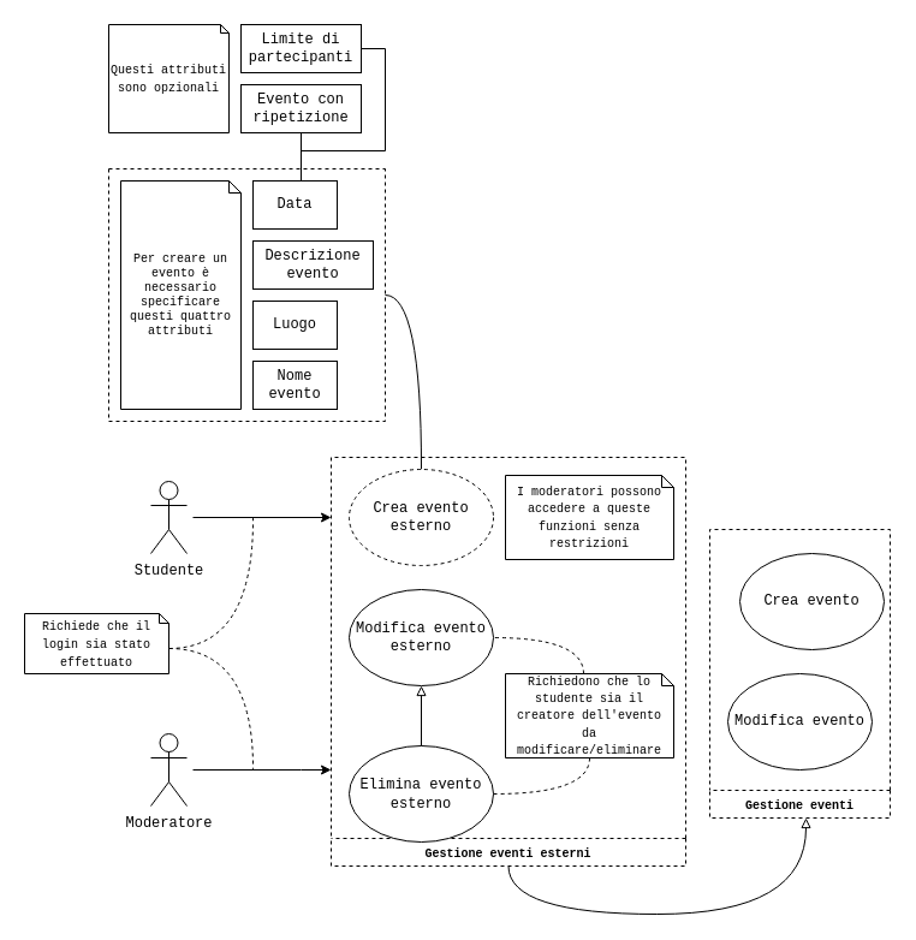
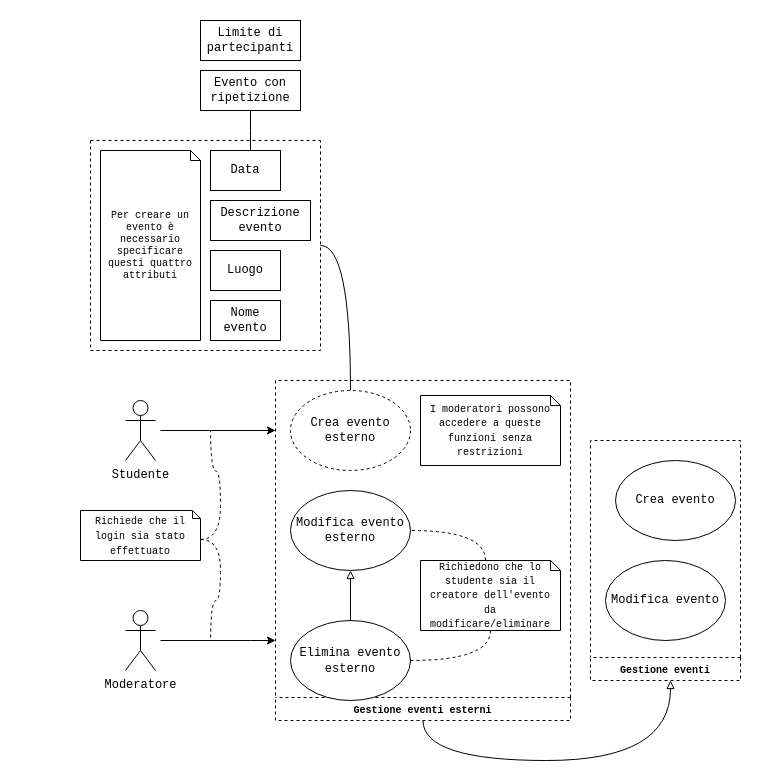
- <mxCell id="9" value="&lt;font style=&quot;font-size: 10px&quot;&gt;Questi attributi sono opzionali&lt;/font&gt;" style="shape=note;size=7;whiteSpace=wrap;html=1;fontFamily=Courier New;" parent="1" vertex="1"><mxGeometry x="90" y="20" width="100" height="90" as="geometry" /></mxCell>
- <mxCell id="32" style="edgeStyle=orthogonalEdgeStyle;rounded=0;orthogonalLoop=1;jettySize=auto;html=1;exitX=1;exitY=0.5;exitDx=0;exitDy=0;endArrow=none;endFill=0;" parent="1" source="33" target="13" edge="1"><mxGeometry relative="1" as="geometry"><Array as="points"><mxPoint x="320" y="40" /><mxPoint x="320" y="125" /><mxPoint x="250" y="125" /></Array></mxGeometry></mxCell>
- <mxCell id="6" value="&lt;font face=&quot;Courier New&quot; style=&quot;font-size: 10px&quot;&gt;Richiede che il login sia stato effettuato&lt;/font&gt;" style="shape=note;size=8;whiteSpace=wrap;html=1;" parent="1" vertex="1"><mxGeometry x="20" y="510" width="120" height="50" as="geometry" /></mxCell>
+ <mxCell id="6" value="&lt;font face=&quot;Courier New&quot; style=&quot;font-size: 10px&quot;&gt;Richiede che il login sia stato effettuato&lt;/font&gt;" style="shape=note;size=8;whiteSpace=wrap;html=1;" parent="1" vertex="1"><mxGeometry x="80" y="510" width="120" height="50" as="geometry" /></mxCell>
